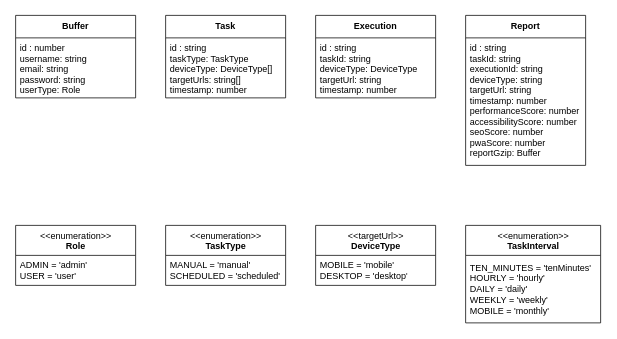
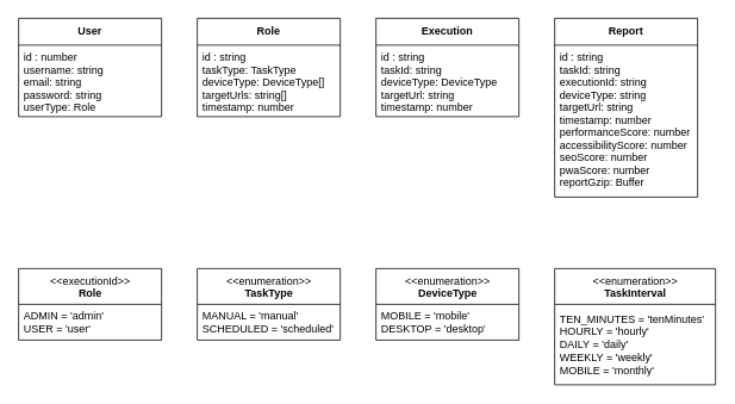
- <mxCell id="2" value="Buffer" style="swimlane;fontStyle=1;align=center;verticalAlign=top;childLayout=stackLayout;horizontal=1;startSize=30;horizontalStack=0;resizeParent=1;resizeParentMax=0;resizeLast=0;collapsible=1;marginBottom=0;" parent="1" vertex="1"><mxGeometry x="20" y="20" width="160" height="110" as="geometry" /></mxCell>
+ <mxCell id="2" value="User" style="swimlane;fontStyle=1;align=center;verticalAlign=top;childLayout=stackLayout;horizontal=1;startSize=30;horizontalStack=0;resizeParent=1;resizeParentMax=0;resizeLast=0;collapsible=1;marginBottom=0;" parent="1" vertex="1"><mxGeometry x="20" y="20" width="160" height="110" as="geometry" /></mxCell>
- <mxCell id="14" value="Task" style="swimlane;fontStyle=1;align=center;verticalAlign=top;childLayout=stackLayout;horizontal=1;startSize=30;horizontalStack=0;resizeParent=1;resizeParentMax=0;resizeLast=0;collapsible=1;marginBottom=0;" vertex="1" parent="1"><mxGeometry x="220" y="20" width="160" height="110" as="geometry" /></mxCell>
+ <mxCell id="14" value="Role" style="swimlane;fontStyle=1;align=center;verticalAlign=top;childLayout=stackLayout;horizontal=1;startSize=30;horizontalStack=0;resizeParent=1;resizeParentMax=0;resizeLast=0;collapsible=1;marginBottom=0;" vertex="1" parent="1"><mxGeometry x="220" y="20" width="160" height="110" as="geometry" /></mxCell>
- <mxCell id="16" value="&amp;lt;&amp;lt;enumeration&amp;gt;&amp;gt;&lt;br&gt;&lt;b&gt;Role&lt;br&gt;&lt;/b&gt;" style="swimlane;fontStyle=0;align=center;verticalAlign=top;childLayout=stackLayout;horizontal=1;startSize=40;horizontalStack=0;resizeParent=1;resizeParentMax=0;resizeLast=0;collapsible=0;marginBottom=0;html=1;" vertex="1" parent="1"><mxGeometry x="20" y="300" width="160" height="80" as="geometry" /></mxCell>
+ <mxCell id="16" value="&amp;lt;&amp;lt;executionId&amp;gt;&amp;gt;&lt;br&gt;&lt;b&gt;Role&lt;br&gt;&lt;/b&gt;" style="swimlane;fontStyle=0;align=center;verticalAlign=top;childLayout=stackLayout;horizontal=1;startSize=40;horizontalStack=0;resizeParent=1;resizeParentMax=0;resizeLast=0;collapsible=0;marginBottom=0;html=1;" vertex="1" parent="1"><mxGeometry x="20" y="300" width="160" height="80" as="geometry" /></mxCell>
- <mxCell id="10" value="&amp;lt;&amp;lt;targetUrl&amp;gt;&amp;gt;&lt;br&gt;&lt;b&gt;DeviceType&lt;br&gt;&lt;/b&gt;" style="swimlane;fontStyle=0;align=center;verticalAlign=top;childLayout=stackLayout;horizontal=1;startSize=40;horizontalStack=0;resizeParent=1;resizeParentMax=0;resizeLast=0;collapsible=0;marginBottom=0;html=1;" parent="1" vertex="1"><mxGeometry x="420" y="300" width="160" height="80" as="geometry" /></mxCell>
+ <mxCell id="10" value="&amp;lt;&amp;lt;enumeration&amp;gt;&amp;gt;&lt;br&gt;&lt;b&gt;DeviceType&lt;br&gt;&lt;/b&gt;" style="swimlane;fontStyle=0;align=center;verticalAlign=top;childLayout=stackLayout;horizontal=1;startSize=40;horizontalStack=0;resizeParent=1;resizeParentMax=0;resizeLast=0;collapsible=0;marginBottom=0;html=1;" parent="1" vertex="1"><mxGeometry x="420" y="300" width="160" height="80" as="geometry" /></mxCell>
